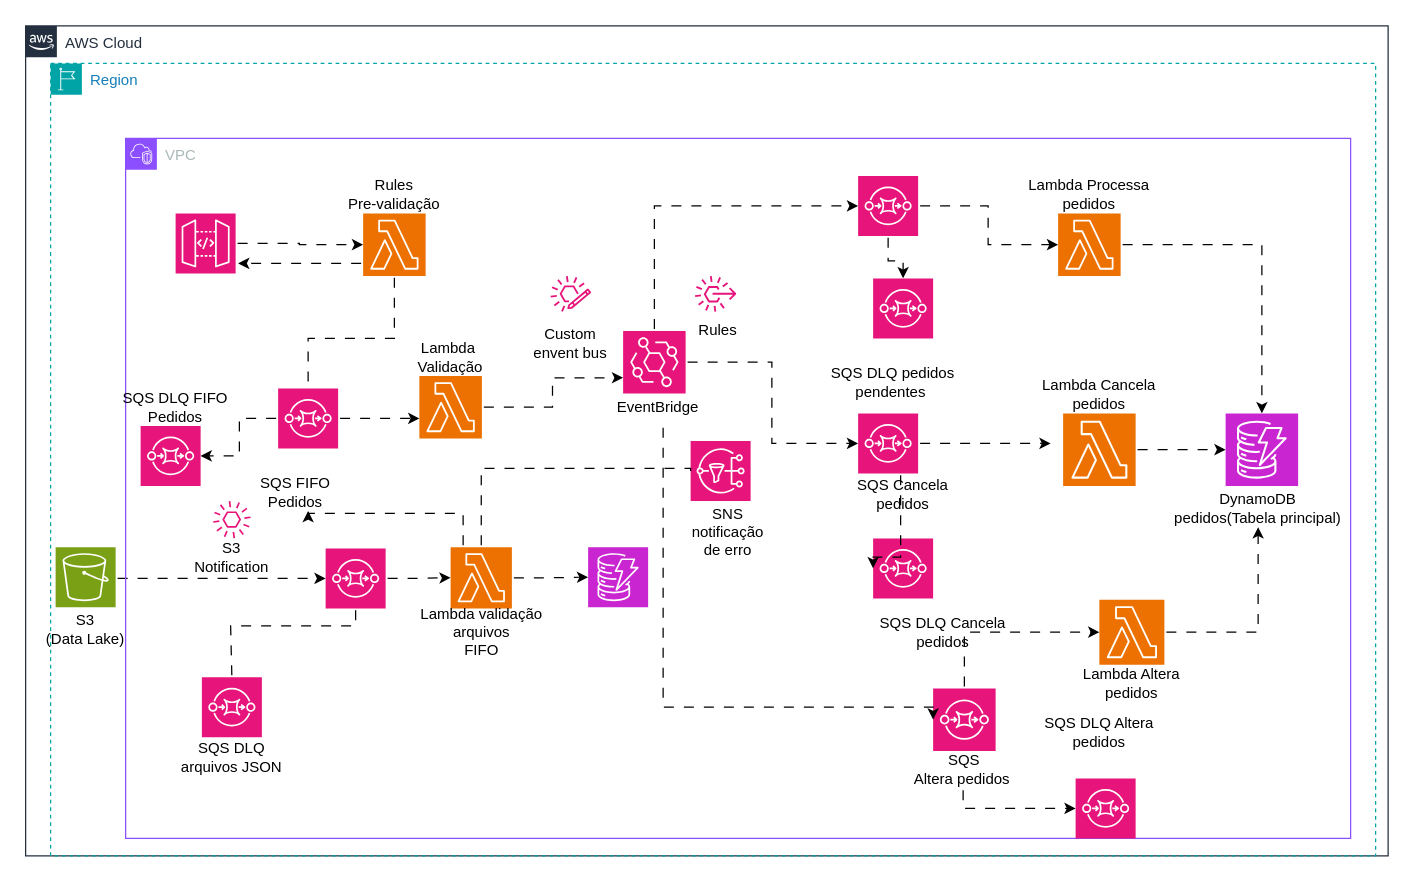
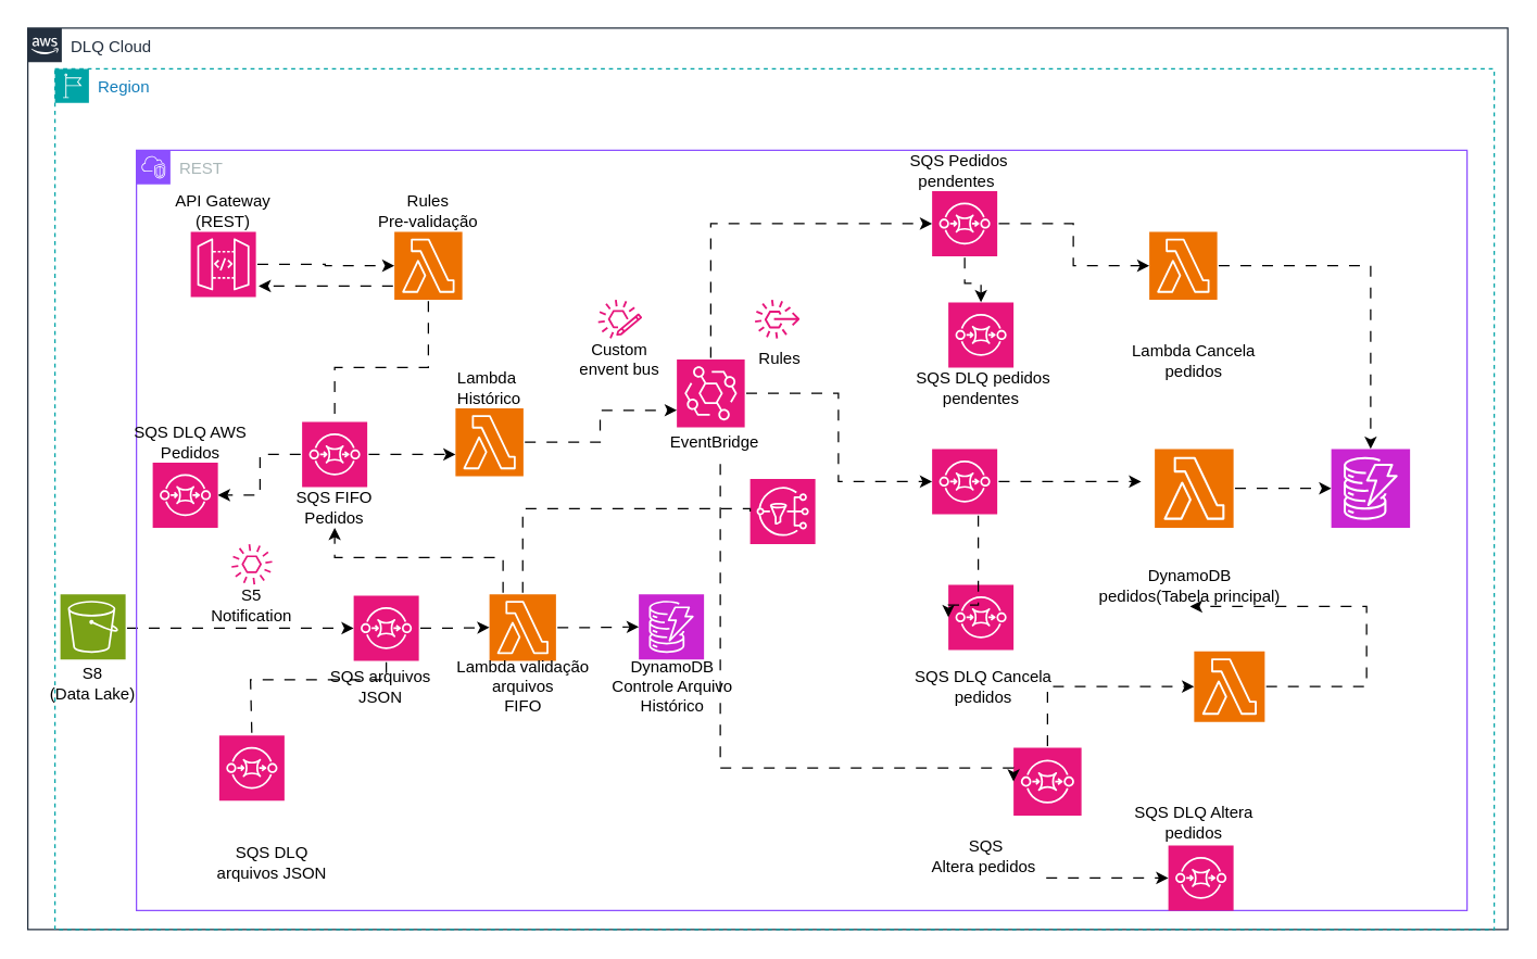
- <mxCell id="2" value="AWS Cloud" style="points=[[0,0],[0.25,0],[0.5,0],[0.75,0],[1,0],[1,0.25],[1,0.5],[1,0.75],[1,1],[0.75,1],[0.5,1],[0.25,1],[0,1],[0,0.75],[0,0.5],[0,0.25]];outlineConnect=0;gradientColor=none;html=1;whiteSpace=wrap;fontSize=12;fontStyle=0;container=1;pointerEvents=0;collapsible=0;recursiveResize=0;shape=mxgraph.aws4.group;grIcon=mxgraph.aws4.group_aws_cloud_alt;strokeColor=#232F3E;fillColor=none;verticalAlign=top;align=left;spacingLeft=30;fontColor=#232F3E;dashed=0;" vertex="1" parent="1"><mxGeometry x="20" y="20" width="1090" height="664" as="geometry" /></mxCell>
+ <mxCell id="2" value="DLQ Cloud" style="points=[[0,0],[0.25,0],[0.5,0],[0.75,0],[1,0],[1,0.25],[1,0.5],[1,0.75],[1,1],[0.75,1],[0.5,1],[0.25,1],[0,1],[0,0.75],[0,0.5],[0,0.25]];outlineConnect=0;gradientColor=none;html=1;whiteSpace=wrap;fontSize=12;fontStyle=0;container=1;pointerEvents=0;collapsible=0;recursiveResize=0;shape=mxgraph.aws4.group;grIcon=mxgraph.aws4.group_aws_cloud_alt;strokeColor=#232F3E;fillColor=none;verticalAlign=top;align=left;spacingLeft=30;fontColor=#232F3E;dashed=0;" vertex="1" parent="1"><mxGeometry x="20" y="20" width="1090" height="664" as="geometry" /></mxCell>
- <mxCell id="19" value="VPC" style="points=[[0,0],[0.25,0],[0.5,0],[0.75,0],[1,0],[1,0.25],[1,0.5],[1,0.75],[1,1],[0.75,1],[0.5,1],[0.25,1],[0,1],[0,0.75],[0,0.5],[0,0.25]];outlineConnect=0;gradientColor=none;html=1;whiteSpace=wrap;fontSize=12;fontStyle=0;container=1;pointerEvents=0;collapsible=0;recursiveResize=0;shape=mxgraph.aws4.group;grIcon=mxgraph.aws4.group_vpc2;strokeColor=#8C4FFF;fillColor=none;verticalAlign=top;align=left;spacingLeft=30;fontColor=#AAB7B8;dashed=0;" vertex="1" parent="1"><mxGeometry x="100" y="110" width="980" height="560" as="geometry" /></mxCell>
+ <mxCell id="19" value="REST" style="points=[[0,0],[0.25,0],[0.5,0],[0.75,0],[1,0],[1,0.25],[1,0.5],[1,0.75],[1,1],[0.75,1],[0.5,1],[0.25,1],[0,1],[0,0.75],[0,0.5],[0,0.25]];outlineConnect=0;gradientColor=none;html=1;whiteSpace=wrap;fontSize=12;fontStyle=0;container=1;pointerEvents=0;collapsible=0;recursiveResize=0;shape=mxgraph.aws4.group;grIcon=mxgraph.aws4.group_vpc2;strokeColor=#8C4FFF;fillColor=none;verticalAlign=top;align=left;spacingLeft=30;fontColor=#AAB7B8;dashed=0;" vertex="1" parent="1"><mxGeometry x="100" y="110" width="980" height="560" as="geometry" /></mxCell>
+ <mxCell id="54" value="SQS Pedidos pendentes&amp;nbsp;" style="text;html=1;whiteSpace=wrap;strokeColor=none;fillColor=none;align=center;verticalAlign=middle;rounded=0;" vertex="1" parent="19"><mxGeometry x="566" width="80" height="30" as="geometry" /></mxCell>
+ <mxCell id="17" value="API Gateway&lt;div&gt;(REST)&lt;/div&gt;" style="text;html=1;whiteSpace=wrap;strokeColor=none;fillColor=none;align=center;verticalAlign=middle;rounded=0;" vertex="1" parent="3"><mxGeometry x="84" y="90" width="80" height="30" as="geometry" /></mxCell>
- <mxCell id="53" value="Lambda Processa pedidos" style="text;html=1;whiteSpace=wrap;strokeColor=none;fillColor=none;align=center;verticalAlign=middle;rounded=0;" vertex="1" parent="19"><mxGeometry x="711" y="30" width="120" height="30" as="geometry" /></mxCell>
- <mxCell id="31" value="Custom envent bus" style="text;html=1;whiteSpace=wrap;strokeColor=none;fillColor=none;align=center;verticalAlign=middle;rounded=0;" vertex="1" parent="19"><mxGeometry x="321.24" y="148.77" width="70" height="30" as="geometry" /></mxCell>
+ <mxCell id="31" value="Custom envent bus" style="text;html=1;whiteSpace=wrap;strokeColor=none;fillColor=none;align=center;verticalAlign=middle;rounded=0;" vertex="1" parent="19"><mxGeometry x="321.24" y="138.77" width="70" height="30" as="geometry" /></mxCell>
- <mxCell id="27" value="Lambda&amp;nbsp;&lt;div&gt;Validação&lt;/div&gt;" style="text;html=1;whiteSpace=wrap;strokeColor=none;fillColor=none;align=center;verticalAlign=middle;rounded=0;" vertex="1" parent="19"><mxGeometry x="230" y="160" width="60" height="30" as="geometry" /></mxCell>
+ <mxCell id="27" value="Lambda&amp;nbsp;&lt;div&gt;Histórico&lt;/div&gt;" style="text;html=1;whiteSpace=wrap;strokeColor=none;fillColor=none;align=center;verticalAlign=middle;rounded=0;" vertex="1" parent="19"><mxGeometry x="230" y="160" width="60" height="30" as="geometry" /></mxCell>
- <mxCell id="55" value="SQS DLQ pedidos pendentes&amp;nbsp;" style="text;html=1;whiteSpace=wrap;strokeColor=none;fillColor=none;align=center;verticalAlign=middle;rounded=0;" vertex="1" parent="19"><mxGeometry x="556" y="180" width="116" height="30" as="geometry" /></mxCell>
+ <mxCell id="55" value="SQS DLQ pedidos pendentes&amp;nbsp;" style="text;html=1;whiteSpace=wrap;strokeColor=none;fillColor=none;align=center;verticalAlign=middle;rounded=0;" vertex="1" parent="19"><mxGeometry x="566" y="160" width="116" height="30" as="geometry" /></mxCell>
- <mxCell id="56" value="Lambda Cancela pedidos" style="text;html=1;whiteSpace=wrap;strokeColor=none;fillColor=none;align=center;verticalAlign=middle;rounded=0;" vertex="1" parent="19"><mxGeometry x="724" y="190" width="110" height="30" as="geometry" /></mxCell>
+ <mxCell id="56" value="Lambda Cancela pedidos" style="text;html=1;whiteSpace=wrap;strokeColor=none;fillColor=none;align=center;verticalAlign=middle;rounded=0;" vertex="1" parent="19"><mxGeometry x="724" y="140" width="110" height="30" as="geometry" /></mxCell>
- <mxCell id="26" value="SQS DLQ FIFO&lt;div&gt;Pedidos&lt;/div&gt;" style="text;html=1;whiteSpace=wrap;strokeColor=none;fillColor=none;align=center;verticalAlign=middle;rounded=0;" vertex="1" parent="19"><mxGeometry x="-10" y="200" width="100" height="30" as="geometry" /></mxCell>
+ <mxCell id="26" value="SQS DLQ AWS&lt;div&gt;Pedidos&lt;/div&gt;" style="text;html=1;whiteSpace=wrap;strokeColor=none;fillColor=none;align=center;verticalAlign=middle;rounded=0;" vertex="1" parent="19"><mxGeometry x="-10" y="200" width="100" height="30" as="geometry" /></mxCell>
- <mxCell id="25" value="SQS FIFO&lt;div&gt;Pedidos&lt;/div&gt;" style="text;html=1;whiteSpace=wrap;strokeColor=none;fillColor=none;align=center;verticalAlign=middle;rounded=0;" vertex="1" parent="19"><mxGeometry x="106" y="268" width="60" height="30" as="geometry" /></mxCell>
+ <mxCell id="25" value="SQS FIFO&lt;div&gt;Pedidos&lt;/div&gt;" style="text;html=1;whiteSpace=wrap;strokeColor=none;fillColor=none;align=center;verticalAlign=middle;rounded=0;" vertex="1" parent="19"><mxGeometry x="116" y="248" width="60" height="30" as="geometry" /></mxCell>
- <mxCell id="57" value="SQS Cancela pedidos" style="text;html=1;whiteSpace=wrap;strokeColor=none;fillColor=none;align=center;verticalAlign=middle;rounded=0;" vertex="1" parent="19"><mxGeometry x="582" y="270" width="80" height="30" as="geometry" /></mxCell>
- <mxCell id="59" value="DynamoDB&lt;div&gt;pedidos(Tabela principal)&lt;/div&gt;" style="text;html=1;whiteSpace=wrap;strokeColor=none;fillColor=none;align=center;verticalAlign=middle;rounded=0;" vertex="1" parent="19"><mxGeometry x="831" y="281" width="150" height="30" as="geometry" /></mxCell>
+ <mxCell id="59" value="DynamoDB&lt;div&gt;pedidos(Tabela principal)&lt;/div&gt;" style="text;html=1;whiteSpace=wrap;strokeColor=none;fillColor=none;align=center;verticalAlign=middle;rounded=0;" vertex="1" parent="19"><mxGeometry x="701" y="306" width="150" height="30" as="geometry" /></mxCell>
- <mxCell id="39" value="SNS notificação de erro" style="text;html=1;whiteSpace=wrap;strokeColor=none;fillColor=none;align=center;verticalAlign=middle;rounded=0;" vertex="1" parent="19"><mxGeometry x="452" y="300" width="60" height="30" as="geometry" /></mxCell>
- <mxCell id="36" value="S3 Notification" style="text;html=1;whiteSpace=wrap;strokeColor=none;fillColor=none;align=center;verticalAlign=middle;rounded=0;" vertex="1" parent="19"><mxGeometry x="55" y="320" width="60" height="30" as="geometry" /></mxCell>
+ <mxCell id="36" value="S5 Notification" style="text;html=1;whiteSpace=wrap;strokeColor=none;fillColor=none;align=center;verticalAlign=middle;rounded=0;" vertex="1" parent="19"><mxGeometry x="55" y="320" width="60" height="30" as="geometry" /></mxCell>
- <mxCell id="18" value="S3&lt;div&gt;(Data Lake)&lt;/div&gt;" style="text;html=1;whiteSpace=wrap;strokeColor=none;fillColor=none;align=center;verticalAlign=middle;rounded=0;" vertex="1" parent="3"><mxGeometry x="-7" y="438" width="70" height="30" as="geometry" /></mxCell>
+ <mxCell id="18" value="S8&lt;div&gt;(Data Lake)&lt;/div&gt;" style="text;html=1;whiteSpace=wrap;strokeColor=none;fillColor=none;align=center;verticalAlign=middle;rounded=0;" vertex="1" parent="3"><mxGeometry x="-7" y="438" width="70" height="30" as="geometry" /></mxCell>
+ <mxCell id="37" value="SQS arquivos JSON" style="text;html=1;whiteSpace=wrap;strokeColor=none;fillColor=none;align=center;verticalAlign=middle;rounded=0;" vertex="1" parent="19"><mxGeometry x="140" y="380" width="80" height="30" as="geometry" /></mxCell>
+ <mxCell id="28" value="DynamoDB&lt;div&gt;Controle Arquivo Histórico&lt;/div&gt;" style="text;html=1;whiteSpace=wrap;strokeColor=none;fillColor=none;align=center;verticalAlign=middle;rounded=0;" vertex="1" parent="19"><mxGeometry x="340" y="380" width="110" height="30" as="geometry" /></mxCell>
- <mxCell id="58" value="SQS DLQ Cancela pedidos" style="text;html=1;whiteSpace=wrap;strokeColor=none;fillColor=none;align=center;verticalAlign=middle;rounded=0;" vertex="1" parent="19"><mxGeometry x="599" y="380" width="110" height="30" as="geometry" /></mxCell>
+ <mxCell id="58" value="SQS DLQ Cancela pedidos" style="text;html=1;whiteSpace=wrap;strokeColor=none;fillColor=none;align=center;verticalAlign=middle;rounded=0;" vertex="1" parent="19"><mxGeometry x="569" y="380" width="110" height="30" as="geometry" /></mxCell>
- <mxCell id="68" value="Lambda Altera pedidos" style="text;html=1;whiteSpace=wrap;strokeColor=none;fillColor=none;align=center;verticalAlign=middle;rounded=0;" vertex="1" parent="19"><mxGeometry x="755" y="421" width="100" height="30" as="geometry" /></mxCell>
- <mxCell id="66" value="SQS DLQ Altera pedidos" style="text;html=1;whiteSpace=wrap;strokeColor=none;fillColor=none;align=center;verticalAlign=middle;rounded=0;" vertex="1" parent="19"><mxGeometry x="734" y="460" width="90" height="30" as="geometry" /></mxCell>
+ <mxCell id="66" value="SQS DLQ Altera pedidos" style="text;html=1;whiteSpace=wrap;strokeColor=none;fillColor=none;align=center;verticalAlign=middle;rounded=0;" vertex="1" parent="19"><mxGeometry x="734" y="480" width="90" height="30" as="geometry" /></mxCell>
- <mxCell id="38" value="SQS DLQ arquivos JSON" style="text;html=1;whiteSpace=wrap;strokeColor=none;fillColor=none;align=center;verticalAlign=middle;rounded=0;" vertex="1" parent="19"><mxGeometry x="40" y="480" width="90" height="30" as="geometry" /></mxCell>
+ <mxCell id="38" value="SQS DLQ arquivos JSON" style="text;html=1;whiteSpace=wrap;strokeColor=none;fillColor=none;align=center;verticalAlign=middle;rounded=0;" vertex="1" parent="19"><mxGeometry x="55" y="510" width="90" height="30" as="geometry" /></mxCell>
- <mxCell id="69" value="SQS&lt;div&gt;Altera pedidos&amp;nbsp;&lt;/div&gt;" style="text;html=1;whiteSpace=wrap;strokeColor=none;fillColor=none;align=center;verticalAlign=middle;rounded=0;" vertex="1" parent="19"><mxGeometry x="621" y="490" width="100" height="30" as="geometry" /></mxCell>
+ <mxCell id="69" value="SQS&lt;div&gt;Altera pedidos&amp;nbsp;&lt;/div&gt;" style="text;html=1;whiteSpace=wrap;strokeColor=none;fillColor=none;align=center;verticalAlign=middle;rounded=0;" vertex="1" parent="19"><mxGeometry x="576" y="505" width="100" height="30" as="geometry" /></mxCell>
